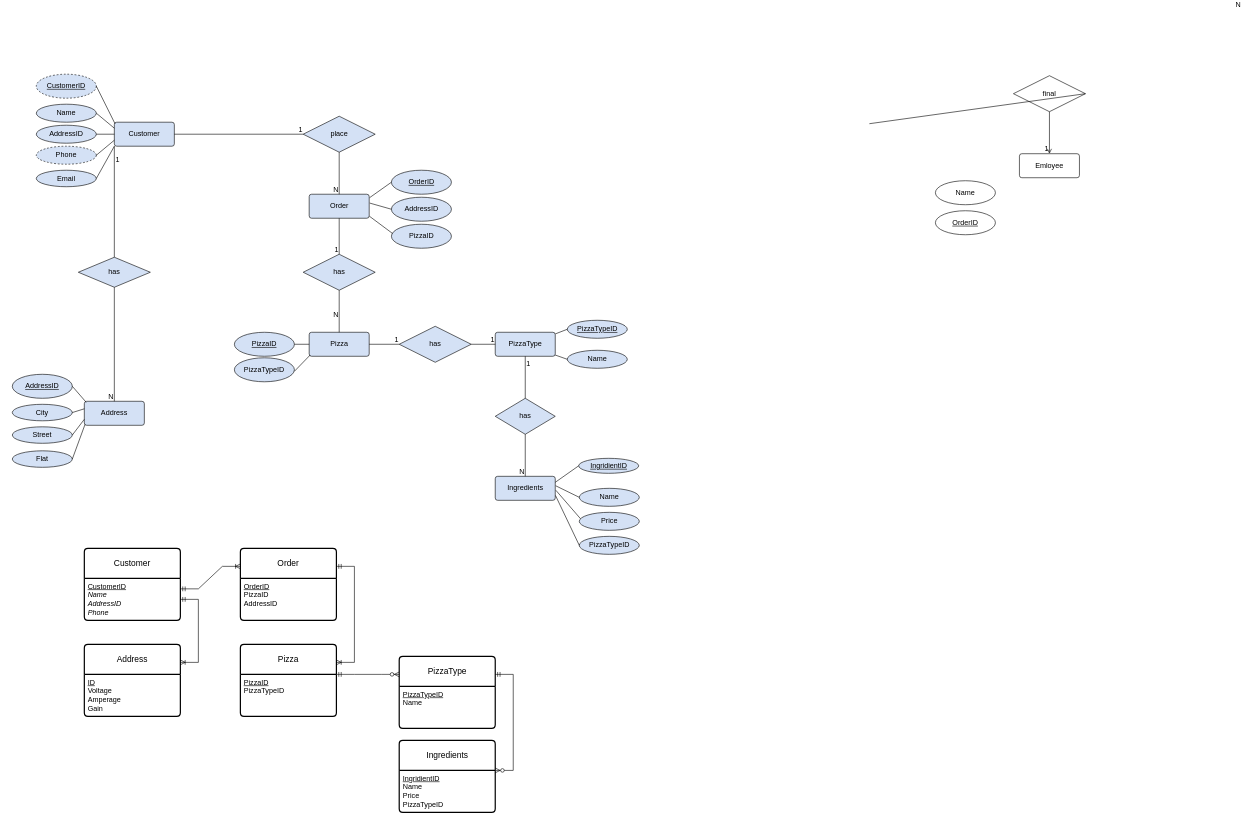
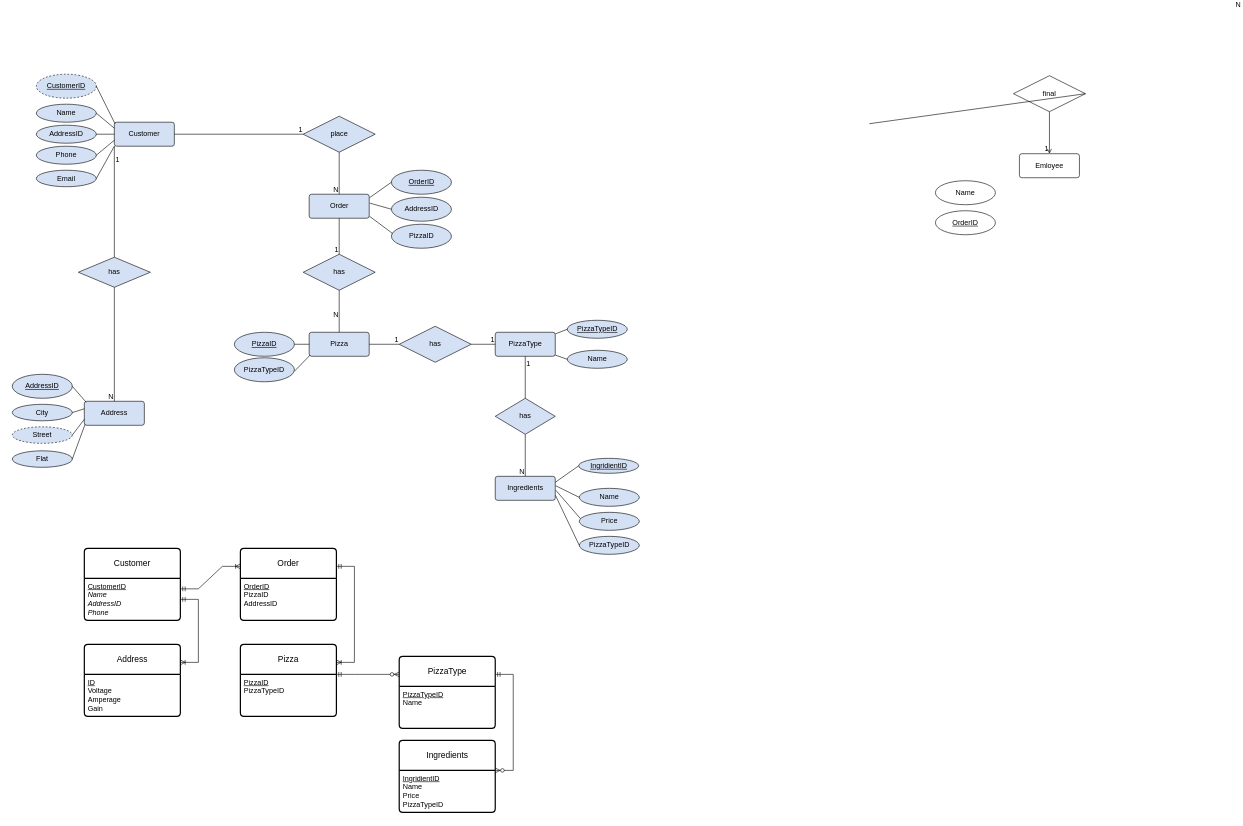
- <mxCell id="46" value="Phone" style="ellipse;whiteSpace=wrap;html=1;align=center;fillColor=#D4E1F5;dashed=1;" parent="1" vertex="1"><mxGeometry x="60" y="140" width="100" height="30" as="geometry" /></mxCell>
+ <mxCell id="46" value="Phone" style="ellipse;whiteSpace=wrap;html=1;align=center;fillColor=#D4E1F5;" parent="1" vertex="1"><mxGeometry x="60" y="140" width="100" height="30" as="geometry" /></mxCell>
- <mxCell id="42" value="Street" style="ellipse;whiteSpace=wrap;html=1;align=center;fillColor=#D4E1F5;" parent="1" vertex="1"><mxGeometry x="20" y="607.5" width="100" height="27.5" as="geometry" /></mxCell>
+ <mxCell id="42" value="Street" style="ellipse;whiteSpace=wrap;html=1;align=center;fillColor=#D4E1F5;dashed=1;" parent="1" vertex="1"><mxGeometry x="20" y="607.5" width="100" height="27.5" as="geometry" /></mxCell>
